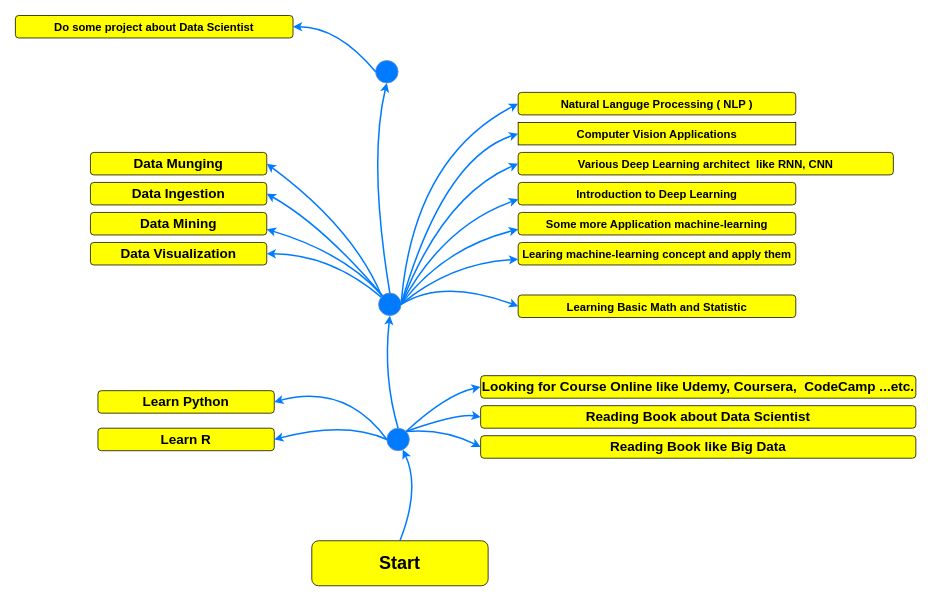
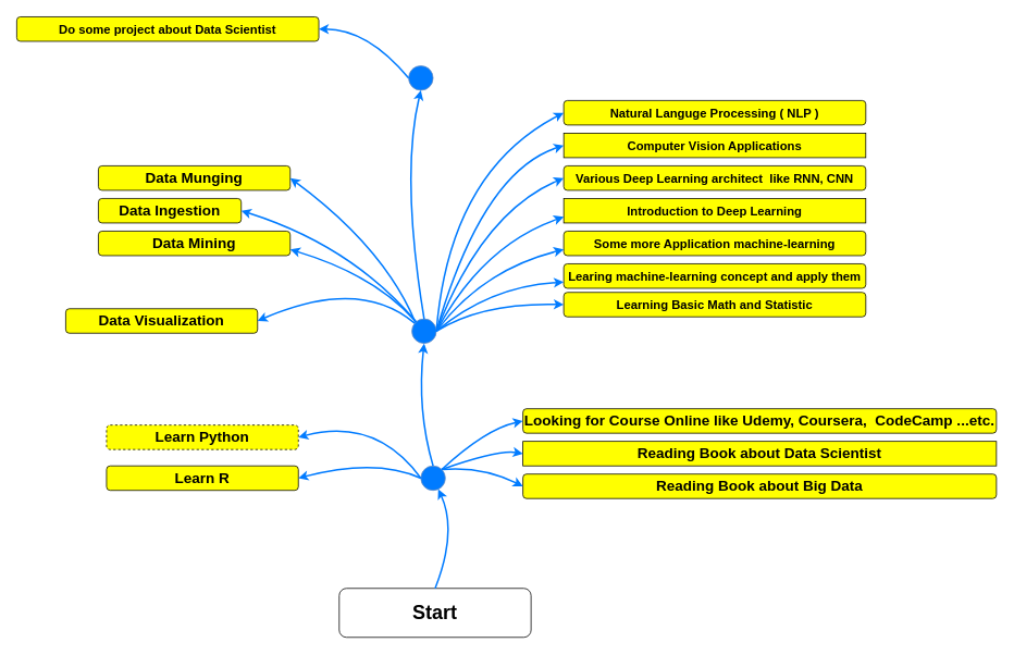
- <mxCell id="15" value="Various Deep Learning architect&amp;nbsp; like RNN, CNN" style="rounded=1;whiteSpace=wrap;html=1;fillColor=#FFFf00;strokeColor=#000000;fontSize=15;fontStyle=1" vertex="1" parent="1"><mxGeometry x="690" y="202.5" width="500" height="30" as="geometry" /></mxCell>
+ <mxCell id="15" value="Various Deep Learning architect&amp;nbsp; like RNN, CNN" style="rounded=1;whiteSpace=wrap;html=1;fillColor=#FFFf00;strokeColor=#000000;fontSize=15;fontStyle=1" vertex="1" parent="1"><mxGeometry x="690" y="202.5" width="370" height="30" as="geometry" /></mxCell>
- <mxCell id="38" value="&lt;h1 style=&quot;font-size: 18px&quot;&gt;Data Ingestion&lt;/h1&gt;" style="rounded=1;whiteSpace=wrap;html=1;fillColor=#FFFf00;strokeColor=#000000;fontSize=18;" vertex="1" parent="1"><mxGeometry y="242.5" width="235" height="30" as="geometry" x="120" /></mxCell>
+ <mxCell id="38" value="&lt;h1 style=&quot;font-size: 18px&quot;&gt;Data Ingestion&lt;/h1&gt;" style="rounded=1;whiteSpace=wrap;html=1;fillColor=#FFFf00;strokeColor=#000000;fontSize=18;" vertex="1" parent="1"><mxGeometry x="120" y="242.5" width="175" height="30" as="geometry" /></mxCell>
- <mxCell id="14" value="Introduction to Deep Learning" style="rounded=1;whiteSpace=wrap;html=1;fillColor=#FFFf00;strokeColor=#000000;fontSize=15;fontStyle=1" vertex="1" parent="1"><mxGeometry x="690" y="242.5" width="370" height="30" as="geometry" /></mxCell>
+ <mxCell id="14" value="Introduction to Deep Learning" style="whiteSpace=wrap;html=1;fillColor=#FFFf00;strokeColor=#000000;fontSize=15;fontStyle=1;rounded=0;" vertex="1" parent="1"><mxGeometry x="690" y="242.5" width="370" height="30" as="geometry" /></mxCell>
- <mxCell id="37" value="&lt;h1 style=&quot;font-size: 18px&quot;&gt;Data Visualization&lt;/h1&gt;" style="rounded=1;whiteSpace=wrap;html=1;fillColor=#FFFf00;strokeColor=#000000;fontSize=18;" vertex="1" parent="1"><mxGeometry y="322.5" width="235" height="30" as="geometry" x="120" /></mxCell>
+ <mxCell id="37" value="&lt;h1 style=&quot;font-size: 18px&quot;&gt;Data Visualization&lt;/h1&gt;" style="rounded=1;whiteSpace=wrap;html=1;fillColor=#FFFf00;strokeColor=#000000;fontSize=18;" vertex="1" parent="1"><mxGeometry x="80" y="377.5" width="235" height="30" as="geometry" /></mxCell>
- <mxCell id="6" value="&lt;h1 style=&quot;font-size: 15px;&quot;&gt;Learning Basic Math and Statistic&lt;/h1&gt;" style="rounded=1;whiteSpace=wrap;html=1;fillColor=#FFFf00;strokeColor=#000000;fontSize=15;" parent="1" vertex="1"><mxGeometry x="690" y="392.5" width="370" height="30" as="geometry" /></mxCell>
+ <mxCell id="6" value="&lt;h1 style=&quot;font-size: 15px;&quot;&gt;Learning Basic Math and Statistic&lt;/h1&gt;" style="rounded=1;whiteSpace=wrap;html=1;fillColor=#FFFf00;strokeColor=#000000;fontSize=15;" parent="1" vertex="1"><mxGeometry x="690" y="357.5" width="370" height="30" as="geometry" /></mxCell>
- <mxCell id="3" value="&lt;h1 style=&quot;font-size: 18px;&quot;&gt;Learn Python&lt;/h1&gt;" style="rounded=1;whiteSpace=wrap;html=1;fillColor=#FFFf00;strokeColor=#000000;fontSize=18;" parent="1" vertex="1"><mxGeometry x="130" y="520" width="235" height="30" as="geometry" /></mxCell>
+ <mxCell id="3" value="&lt;h1 style=&quot;font-size: 18px;&quot;&gt;Learn Python&lt;/h1&gt;" style="rounded=1;whiteSpace=wrap;html=1;fillColor=#FFFf00;strokeColor=#000000;fontSize=18;dashed=1;" parent="1" vertex="1"><mxGeometry x="130" y="520" width="235" height="30" as="geometry" /></mxCell>
- <mxCell id="28" value="&lt;h1 style=&quot;font-size: 18px&quot;&gt;Reading Book about Data Scientist&lt;/h1&gt;" style="rounded=1;whiteSpace=wrap;html=1;fillColor=#FFFf00;strokeColor=#000000;fontSize=18;" vertex="1" parent="1"><mxGeometry x="640" y="540" width="580" height="30" as="geometry" /></mxCell>
+ <mxCell id="28" value="&lt;h1 style=&quot;font-size: 18px&quot;&gt;Reading Book about Data Scientist&lt;/h1&gt;" style="whiteSpace=wrap;html=1;fillColor=#FFFf00;strokeColor=#000000;fontSize=18;rounded=0;" vertex="1" parent="1"><mxGeometry x="640" y="540" width="580" height="30" as="geometry" /></mxCell>
- <mxCell id="29" value="&lt;h1 style=&quot;font-size: 18px&quot;&gt;Reading Book like Big Data&lt;/h1&gt;" style="rounded=1;whiteSpace=wrap;html=1;fillColor=#FFFf00;strokeColor=#000000;fontSize=18;" vertex="1" parent="1"><mxGeometry x="640" y="580" width="580" height="30" as="geometry" /></mxCell>
+ <mxCell id="29" value="&lt;h1 style=&quot;font-size: 18px&quot;&gt;Reading Book about Big Data&lt;/h1&gt;" style="rounded=1;whiteSpace=wrap;html=1;fillColor=#FFFf00;strokeColor=#000000;fontSize=18;" vertex="1" parent="1"><mxGeometry x="640" y="580" width="580" height="30" as="geometry" /></mxCell>
- <mxCell id="2" value="&lt;h1&gt;&lt;b&gt;&lt;font style=&quot;font-size: 24px&quot;&gt;Start&lt;/font&gt;&lt;/b&gt;&lt;/h1&gt;" style="rounded=1;whiteSpace=wrap;html=1;fillColor=#FFFf00;strokeColor=#000000;" parent="1" vertex="1"><mxGeometry x="415" y="720" width="235" height="60" as="geometry" /></mxCell>
+ <mxCell id="2" value="&lt;h1&gt;&lt;b&gt;&lt;font style=&quot;font-size: 24px&quot;&gt;Start&lt;/font&gt;&lt;/b&gt;&lt;/h1&gt;" style="rounded=1;whiteSpace=wrap;html=1;fillColor=#ffffff;strokeColor=#000000;" parent="1" vertex="1"><mxGeometry x="415" y="720" width="235" height="60" as="geometry" /></mxCell>
